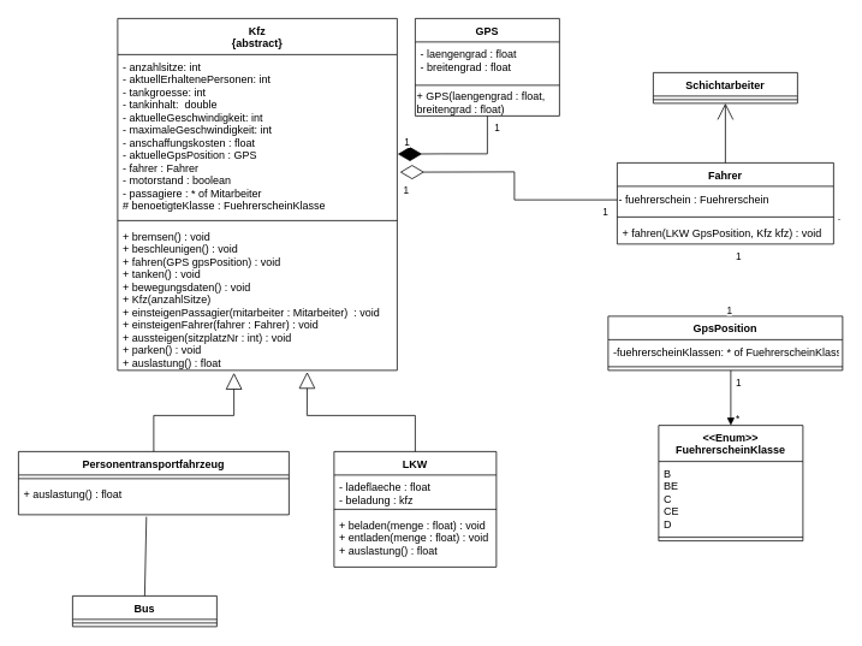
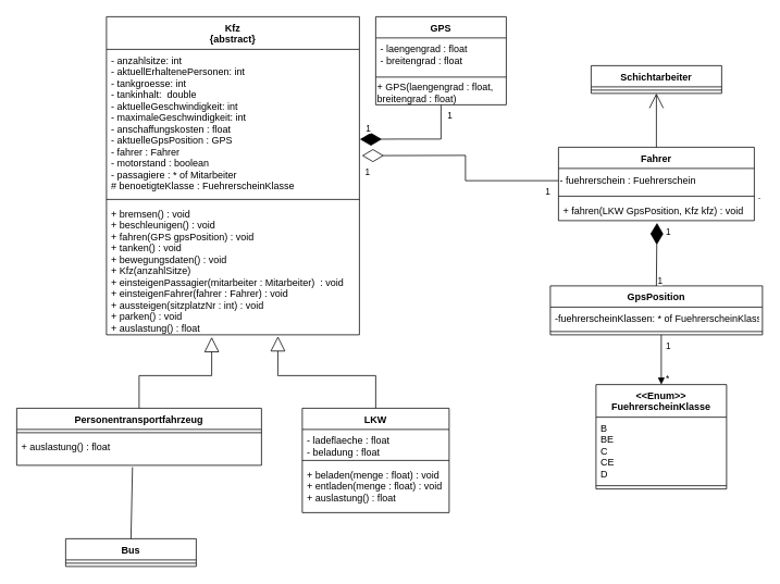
+ <mxCell id="36" value="" style="endArrow=diamondThin;endFill=1;endSize=24;html=1;rounded=0;entryX=0.503;entryY=1.106;entryDx=0;entryDy=0;entryPerimeter=0;exitX=0.5;exitY=0;exitDx=0;exitDy=0;" edge="1" parent="1" source="6" target="12"><mxGeometry width="160" relative="1" as="geometry"><mxPoint x="784" y="310" as="sourcePoint" /><mxPoint x="944" y="310" as="targetPoint" /></mxGeometry></mxCell>
- <mxCell id="30" value="- ladeflaeche : float&#10;- beladung : kfz&#10;" style="text;strokeColor=none;fillColor=none;align=left;verticalAlign=top;spacingLeft=4;spacingRight=4;overflow=hidden;rotatable=0;points=[[0,0.5],[1,0.5]];portConstraint=eastwest;" parent="29" vertex="1"><mxGeometry y="26" width="180" height="34" as="geometry" /></mxCell>
+ <mxCell id="30" value="- ladeflaeche : float&#10;- beladung : float&#10;" style="text;strokeColor=none;fillColor=none;align=left;verticalAlign=top;spacingLeft=4;spacingRight=4;overflow=hidden;rotatable=0;points=[[0,0.5],[1,0.5]];portConstraint=eastwest;" parent="29" vertex="1"><mxGeometry y="26" width="180" height="34" as="geometry" /></mxCell>
